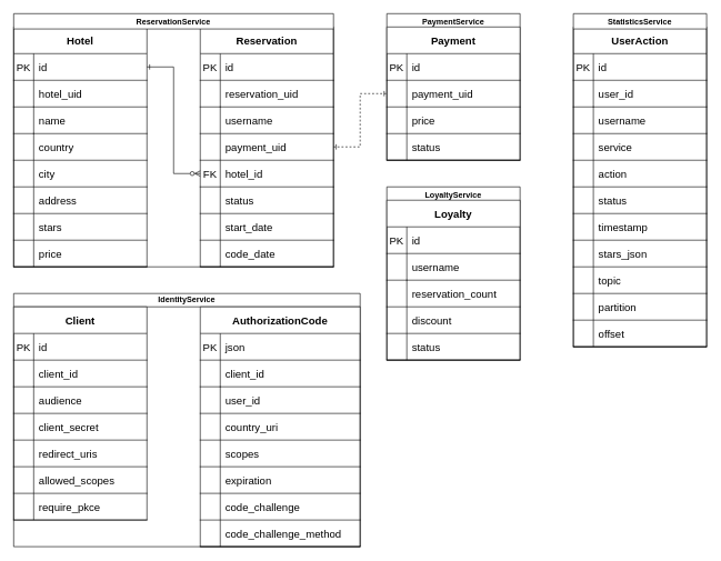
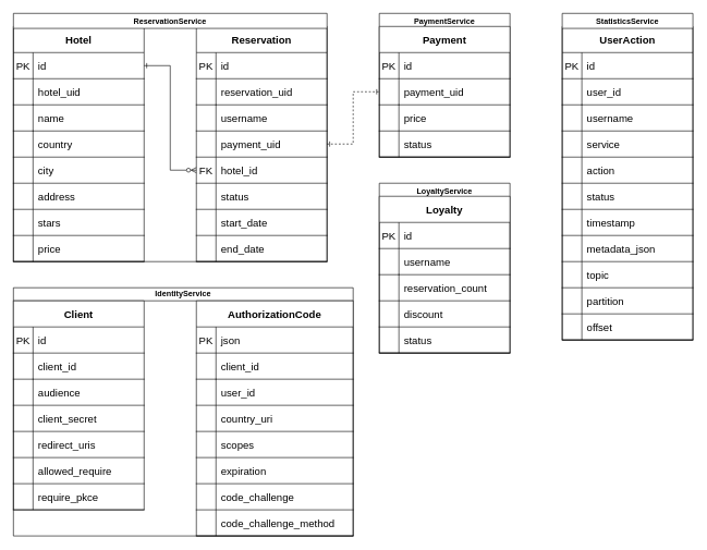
- <mxCell id="54" value="code_date" style="shape=partialRectangle;connectable=0;fillColor=none;top=0;left=0;bottom=0;right=0;align=left;spacingLeft=6;fontStyle=0;overflow=hidden;fontSize=16;" parent="52" vertex="1"><mxGeometry x="30" width="170" height="40" as="geometry"><mxRectangle width="170" height="40" as="alternateBounds" /></mxGeometry></mxCell>
+ <mxCell id="54" value="end_date" style="shape=partialRectangle;connectable=0;fillColor=none;top=0;left=0;bottom=0;right=0;align=left;spacingLeft=6;fontStyle=0;overflow=hidden;fontSize=16;" parent="52" vertex="1"><mxGeometry x="30" width="170" height="40" as="geometry"><mxRectangle width="170" height="40" as="alternateBounds" /></mxGeometry></mxCell>
- <mxCell id="80" value="stars_json" style="shape=partialRectangle;connectable=0;fillColor=none;top=0;left=0;bottom=0;right=0;align=left;spacingLeft=6;fontStyle=0;overflow=hidden;fontSize=16;" vertex="1" parent="78"><mxGeometry x="30" width="170" height="40" as="geometry"><mxRectangle width="170" height="40" as="alternateBounds" /></mxGeometry></mxCell>
+ <mxCell id="80" value="metadata_json" style="shape=partialRectangle;connectable=0;fillColor=none;top=0;left=0;bottom=0;right=0;align=left;spacingLeft=6;fontStyle=0;overflow=hidden;fontSize=16;" vertex="1" parent="78"><mxGeometry x="30" width="170" height="40" as="geometry"><mxRectangle width="170" height="40" as="alternateBounds" /></mxGeometry></mxCell>
- <mxCell id="142" value="allowed_scopes" style="shape=partialRectangle;connectable=0;fillColor=none;top=0;left=0;bottom=0;right=0;align=left;spacingLeft=6;fontStyle=0;overflow=hidden;fontSize=16;" vertex="1" parent="140"><mxGeometry x="30" width="170" height="40" as="geometry"><mxRectangle width="170" height="40" as="alternateBounds" /></mxGeometry></mxCell>
+ <mxCell id="142" value="allowed_require" style="shape=partialRectangle;connectable=0;fillColor=none;top=0;left=0;bottom=0;right=0;align=left;spacingLeft=6;fontStyle=0;overflow=hidden;fontSize=16;" vertex="1" parent="140"><mxGeometry x="30" width="170" height="40" as="geometry"><mxRectangle width="170" height="40" as="alternateBounds" /></mxGeometry></mxCell>
